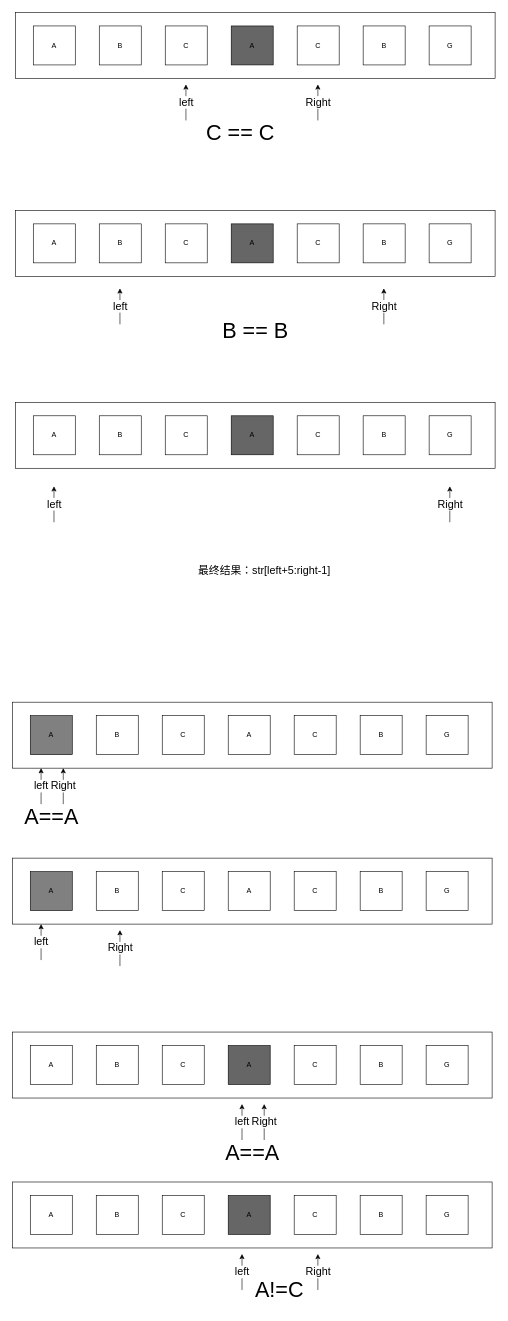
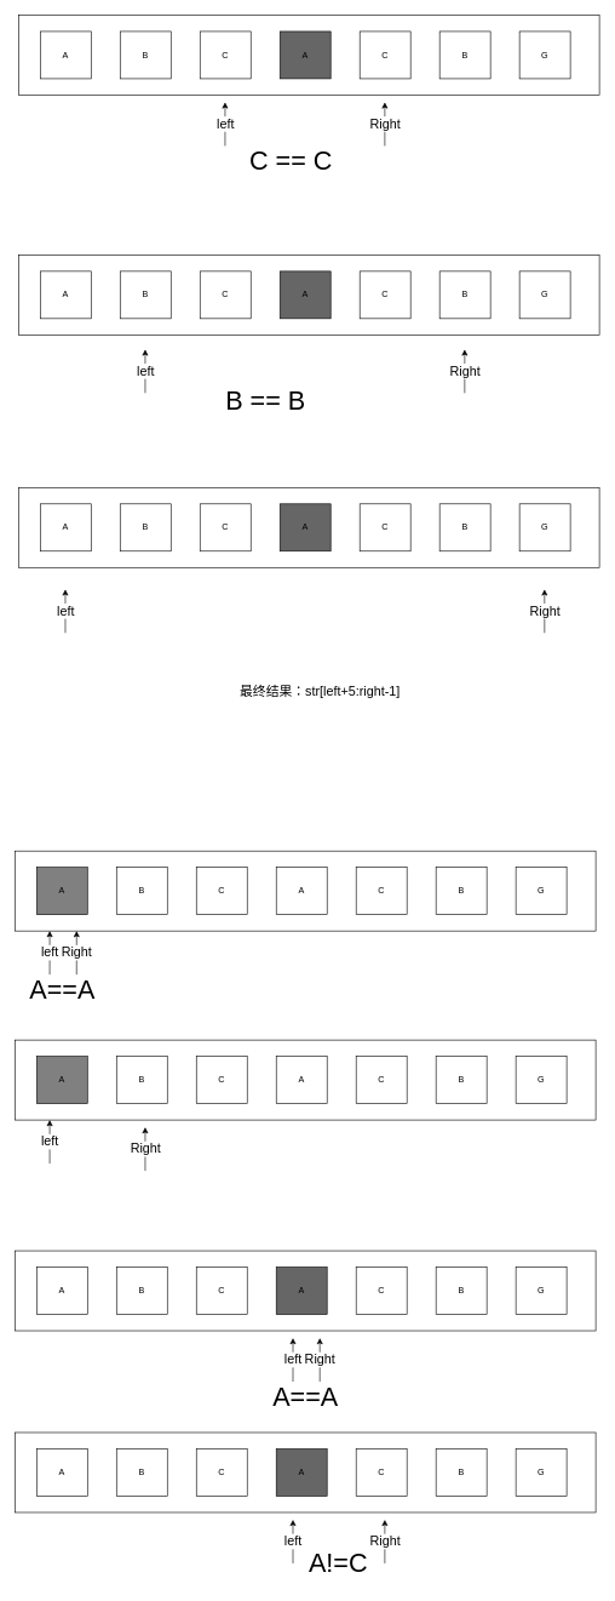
- <mxCell id="23" value="&lt;font style=&quot;font-size: 36px;&quot;&gt;B == B&lt;/font&gt;" style="text;html=1;align=center;verticalAlign=middle;resizable=0;points=[];autosize=1;strokeColor=none;fillColor=none;" parent="1" vertex="1"><mxGeometry x="360" y="520" width="130" height="60" as="geometry" /></mxCell>
+ <mxCell id="23" value="&lt;font style=&quot;font-size: 36px;&quot;&gt;B == B&lt;/font&gt;" style="text;html=1;align=center;verticalAlign=middle;resizable=0;points=[];autosize=1;strokeColor=none;fillColor=none;" parent="1" vertex="1"><mxGeometry x="300" y="520" width="130" height="60" as="geometry" /></mxCell>
